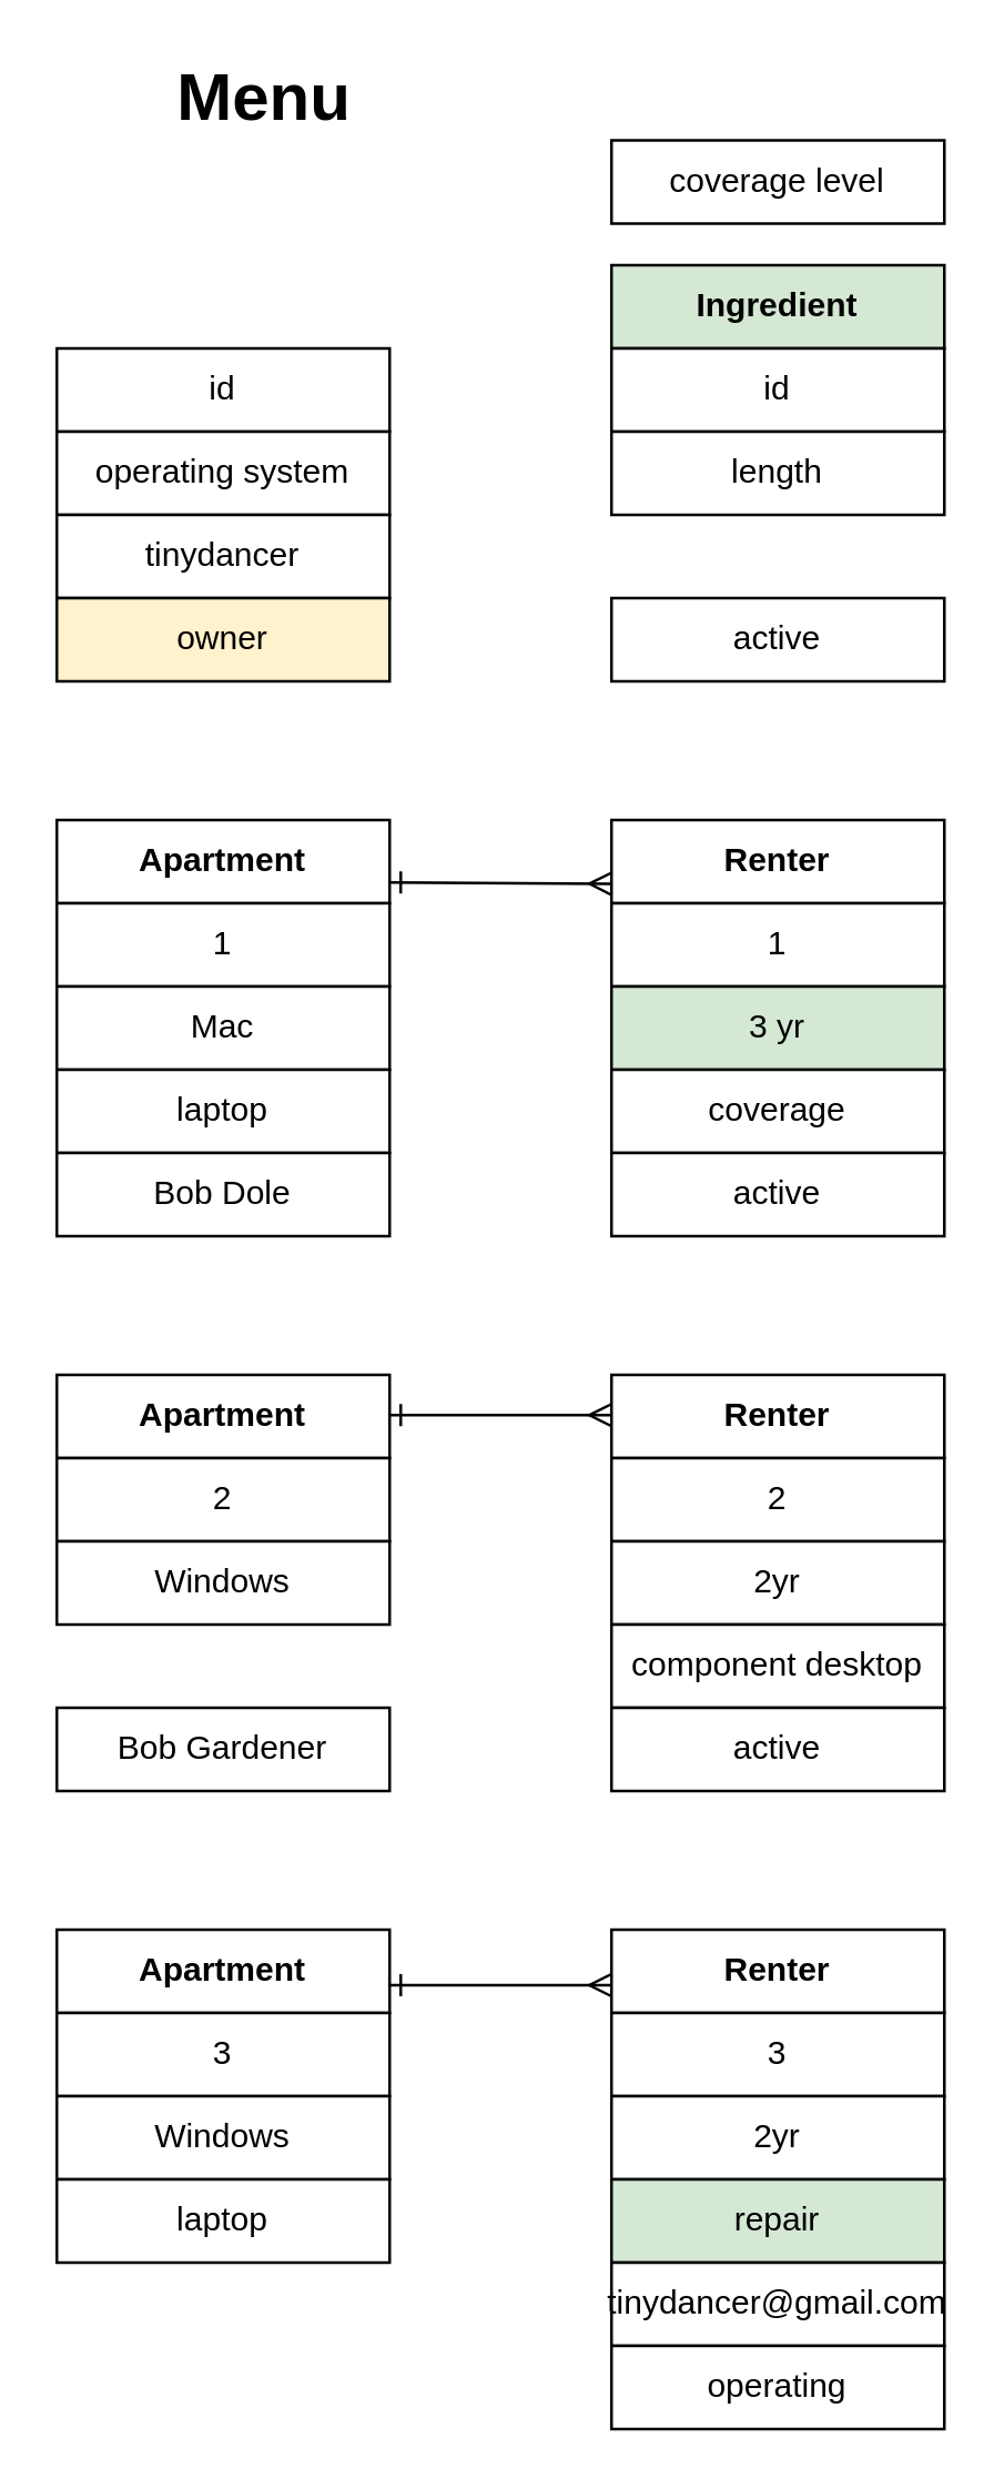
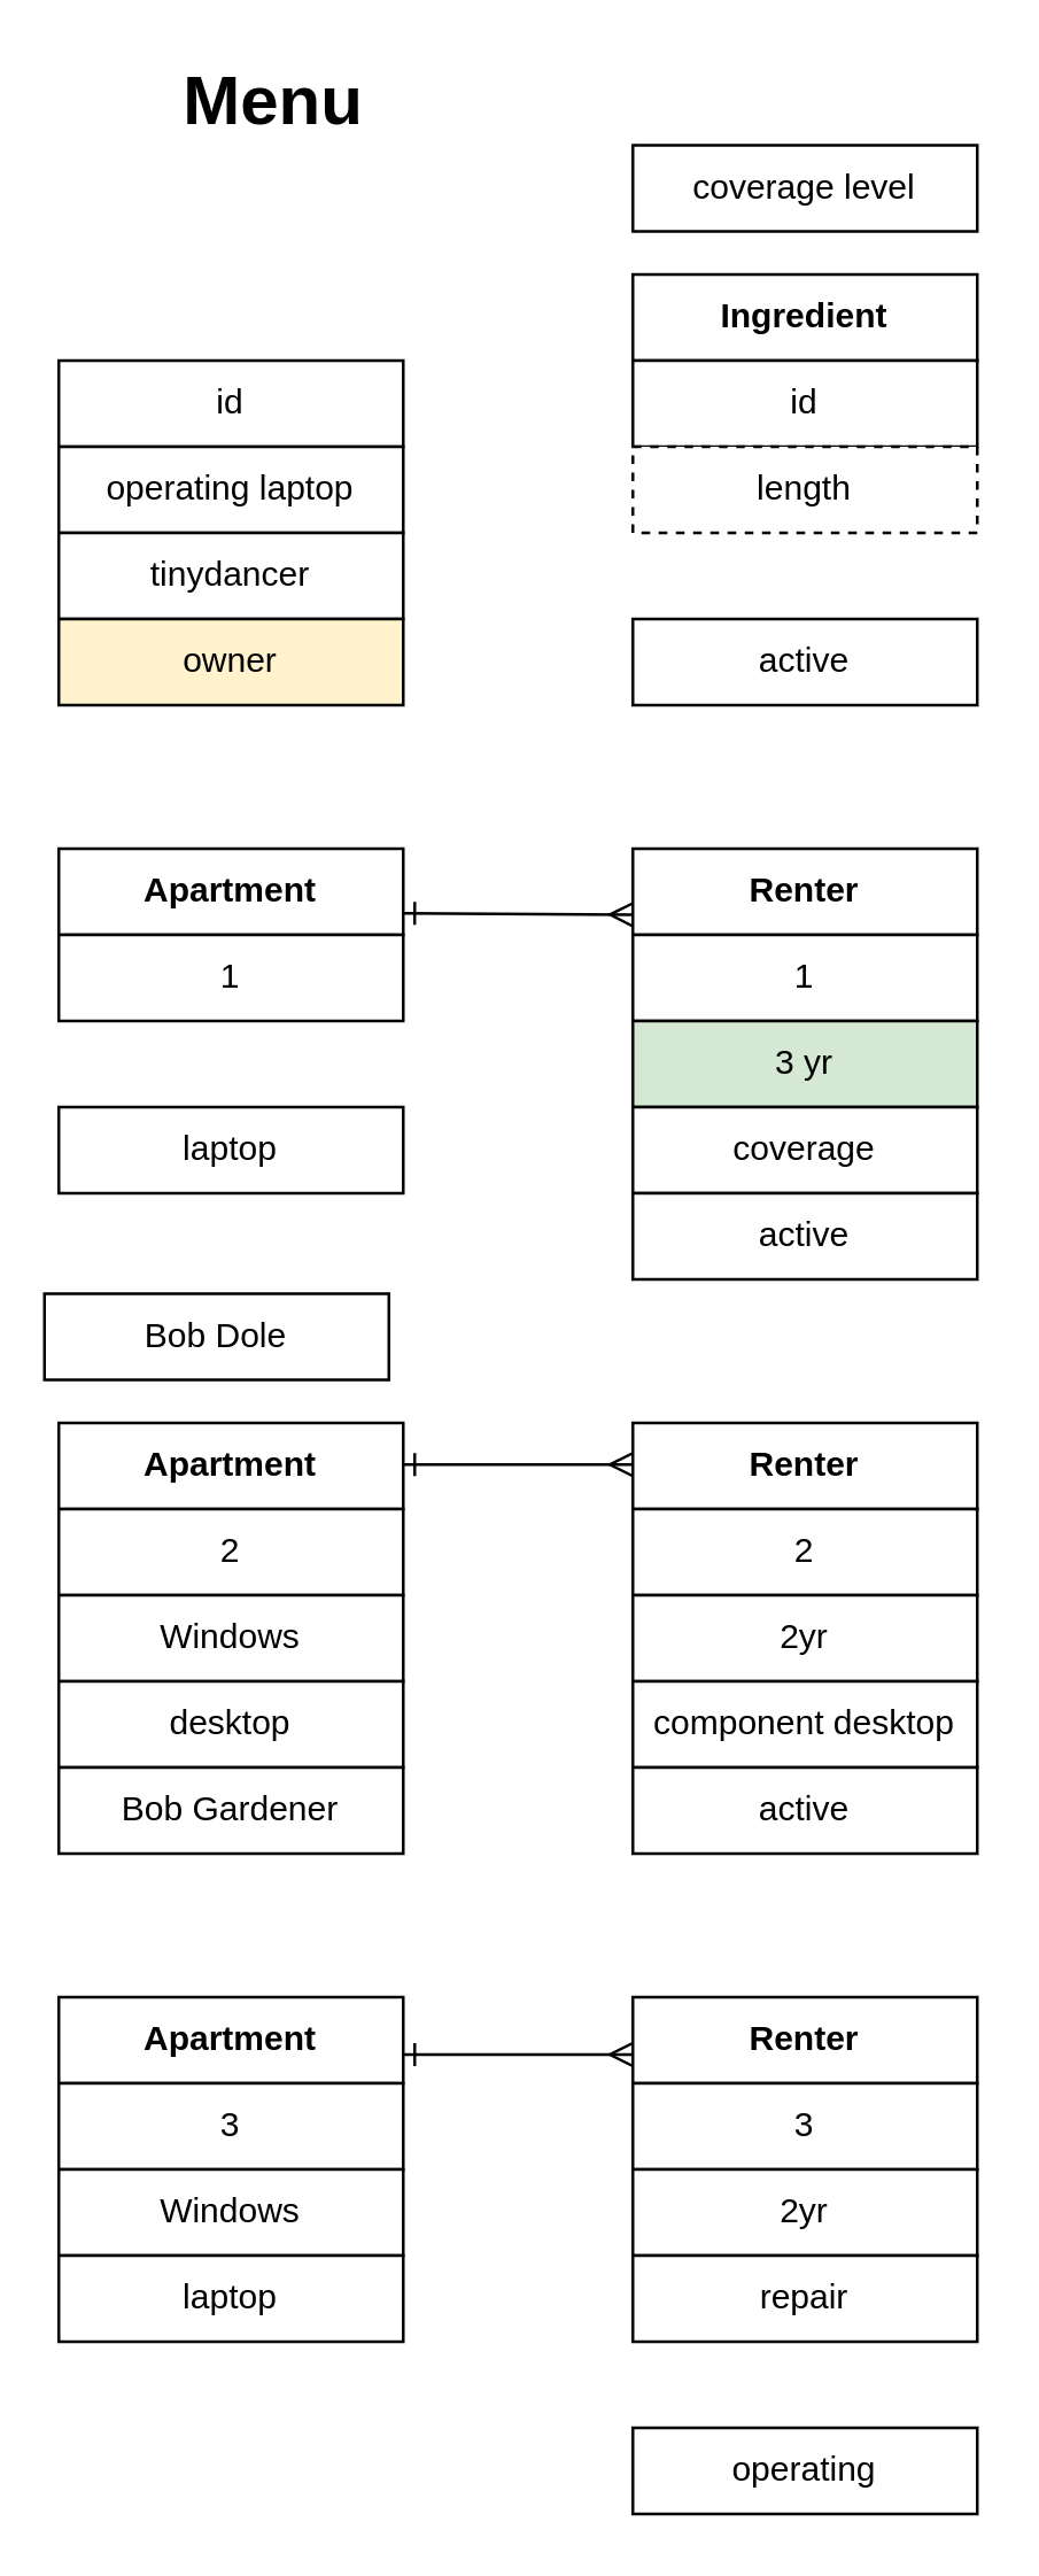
- <mxCell id="6" value="Ingredient" style="rounded=0;whiteSpace=wrap;html=1;fontStyle=1;fillColor=#d5e8d4;" parent="1" vertex="1"><mxGeometry x="220" y="95" width="120" height="30" as="geometry" /></mxCell>
+ <mxCell id="6" value="Ingredient" style="rounded=0;whiteSpace=wrap;html=1;fontStyle=1" parent="1" vertex="1"><mxGeometry x="220" y="95" width="120" height="30" as="geometry" /></mxCell>
- <mxCell id="3" value="operating system" style="rounded=0;whiteSpace=wrap;html=1;" parent="1" vertex="1"><mxGeometry x="20" y="155" width="120" height="30" as="geometry" /></mxCell>
+ <mxCell id="3" value="operating laptop" style="rounded=0;whiteSpace=wrap;html=1;" parent="1" vertex="1"><mxGeometry x="20" y="155" width="120" height="30" as="geometry" /></mxCell>
- <mxCell id="8" value="length" style="rounded=0;whiteSpace=wrap;html=1;" parent="1" vertex="1"><mxGeometry x="220" y="155" width="120" height="30" as="geometry" /></mxCell>
+ <mxCell id="8" value="length" style="rounded=0;whiteSpace=wrap;html=1;dashed=1;" parent="1" vertex="1"><mxGeometry x="220" y="155" width="120" height="30" as="geometry" /></mxCell>
- <mxCell id="13" value="Mac" style="rounded=0;whiteSpace=wrap;html=1;" parent="1" vertex="1"><mxGeometry x="20" y="355" width="120" height="30" as="geometry" /></mxCell>
- <mxCell id="15" value="Bob Dole" style="rounded=0;whiteSpace=wrap;html=1;" parent="1" vertex="1"><mxGeometry x="20" y="415" width="120" height="30" as="geometry" /></mxCell>
+ <mxCell id="15" value="Bob Dole" style="rounded=0;whiteSpace=wrap;html=1;" parent="1" vertex="1"><mxGeometry x="15" y="450" width="120" height="30" as="geometry" /></mxCell>
+ <mxCell id="35" value="desktop" style="rounded=0;whiteSpace=wrap;html=1;" parent="1" vertex="1"><mxGeometry x="20" y="585" width="120" height="30" as="geometry" /></mxCell>
- <mxCell id="29" value="repair" style="rounded=0;whiteSpace=wrap;html=1;fillColor=#d5e8d4;" parent="1" vertex="1"><mxGeometry x="220" y="785" width="120" height="30" as="geometry" /></mxCell>
+ <mxCell id="29" value="repair" style="rounded=0;whiteSpace=wrap;html=1;" parent="1" vertex="1"><mxGeometry x="220" y="785" width="120" height="30" as="geometry" /></mxCell>
- <mxCell id="30" value="tinydancer@gmail.com" style="rounded=0;whiteSpace=wrap;html=1;" parent="1" vertex="1"><mxGeometry x="220" y="815" width="120" height="30" as="geometry" /></mxCell>
